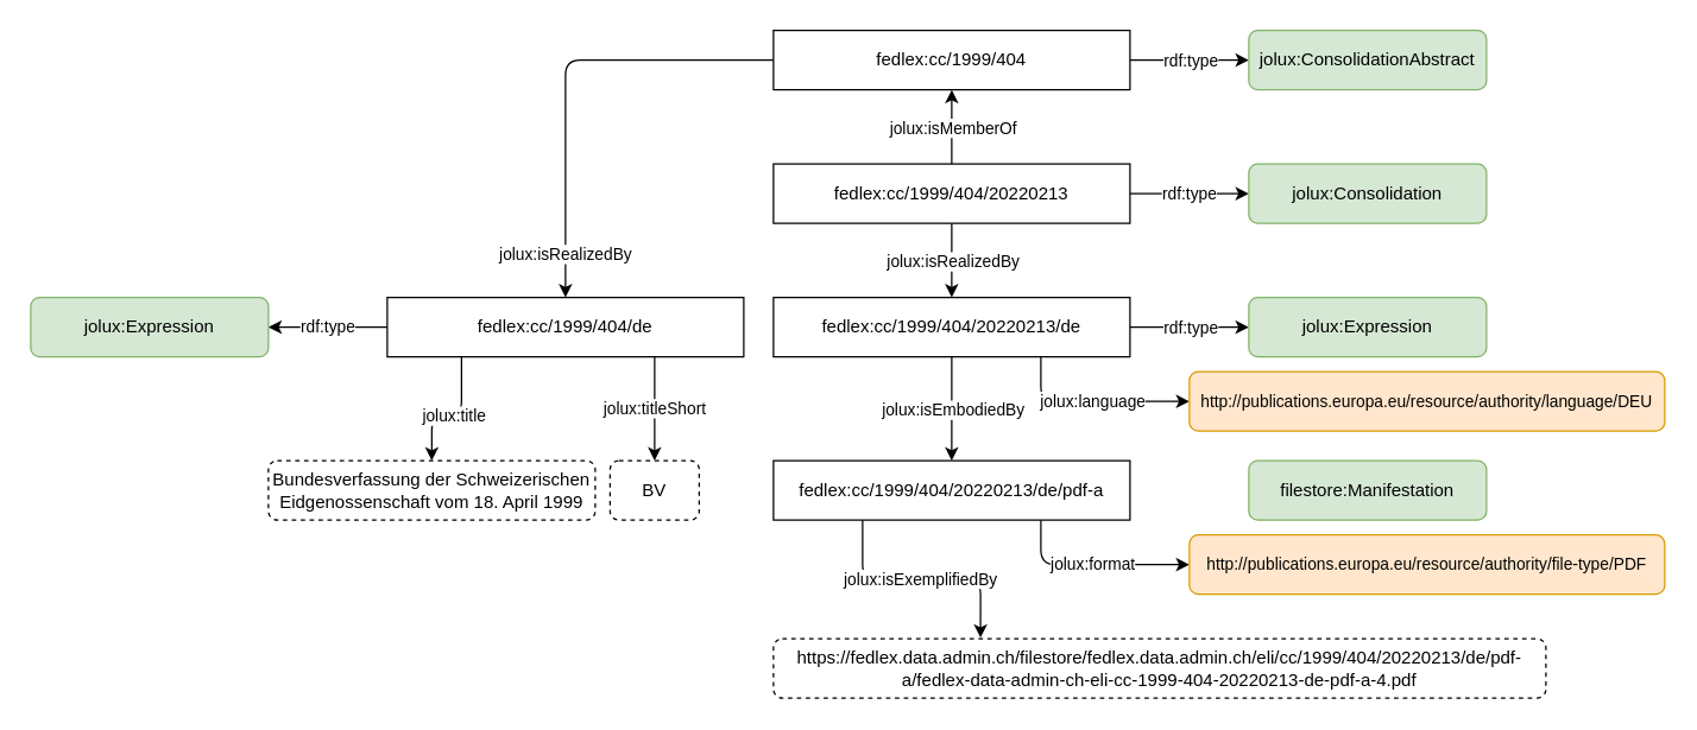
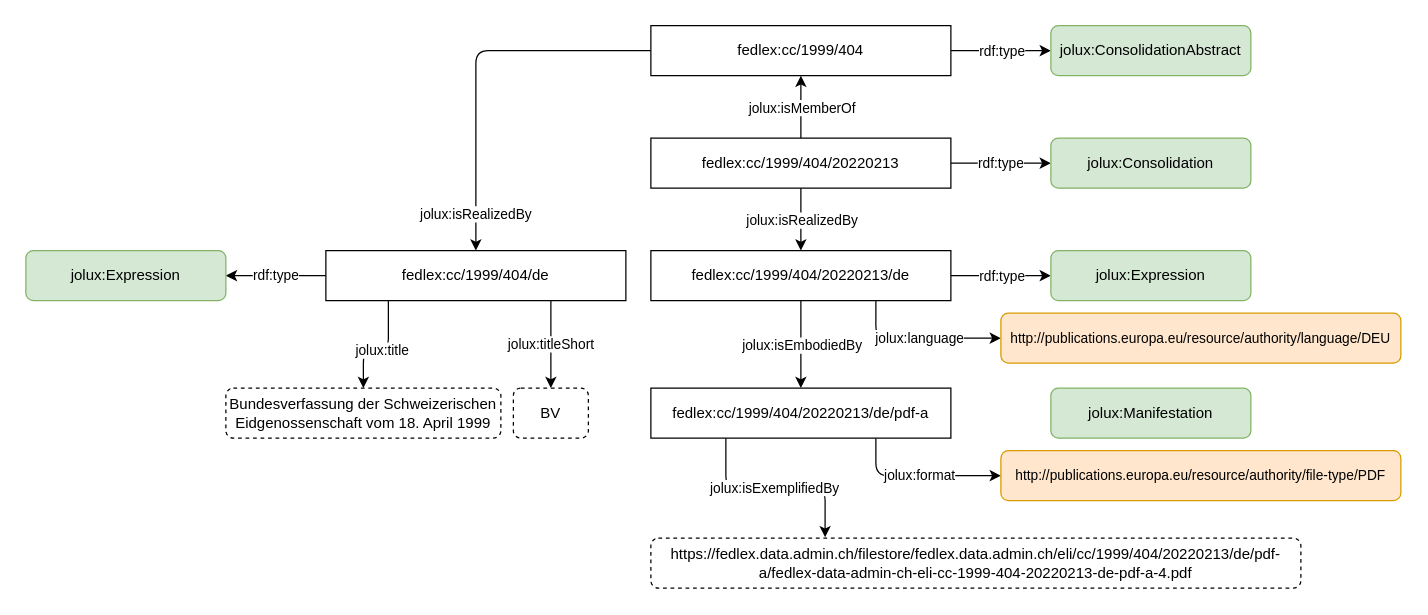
- <mxCell id="23" value="filestore:Manifestation" style="rounded=1;whiteSpace=wrap;html=1;fillColor=#d5e8d4;strokeColor=#82b366;" parent="1" vertex="1"><mxGeometry x="840" y="310" width="160" height="40" as="geometry" /></mxCell>
+ <mxCell id="23" value="jolux:Manifestation" style="rounded=1;whiteSpace=wrap;html=1;fillColor=#d5e8d4;strokeColor=#82b366;" parent="1" vertex="1"><mxGeometry x="840" y="310" width="160" height="40" as="geometry" /></mxCell>
